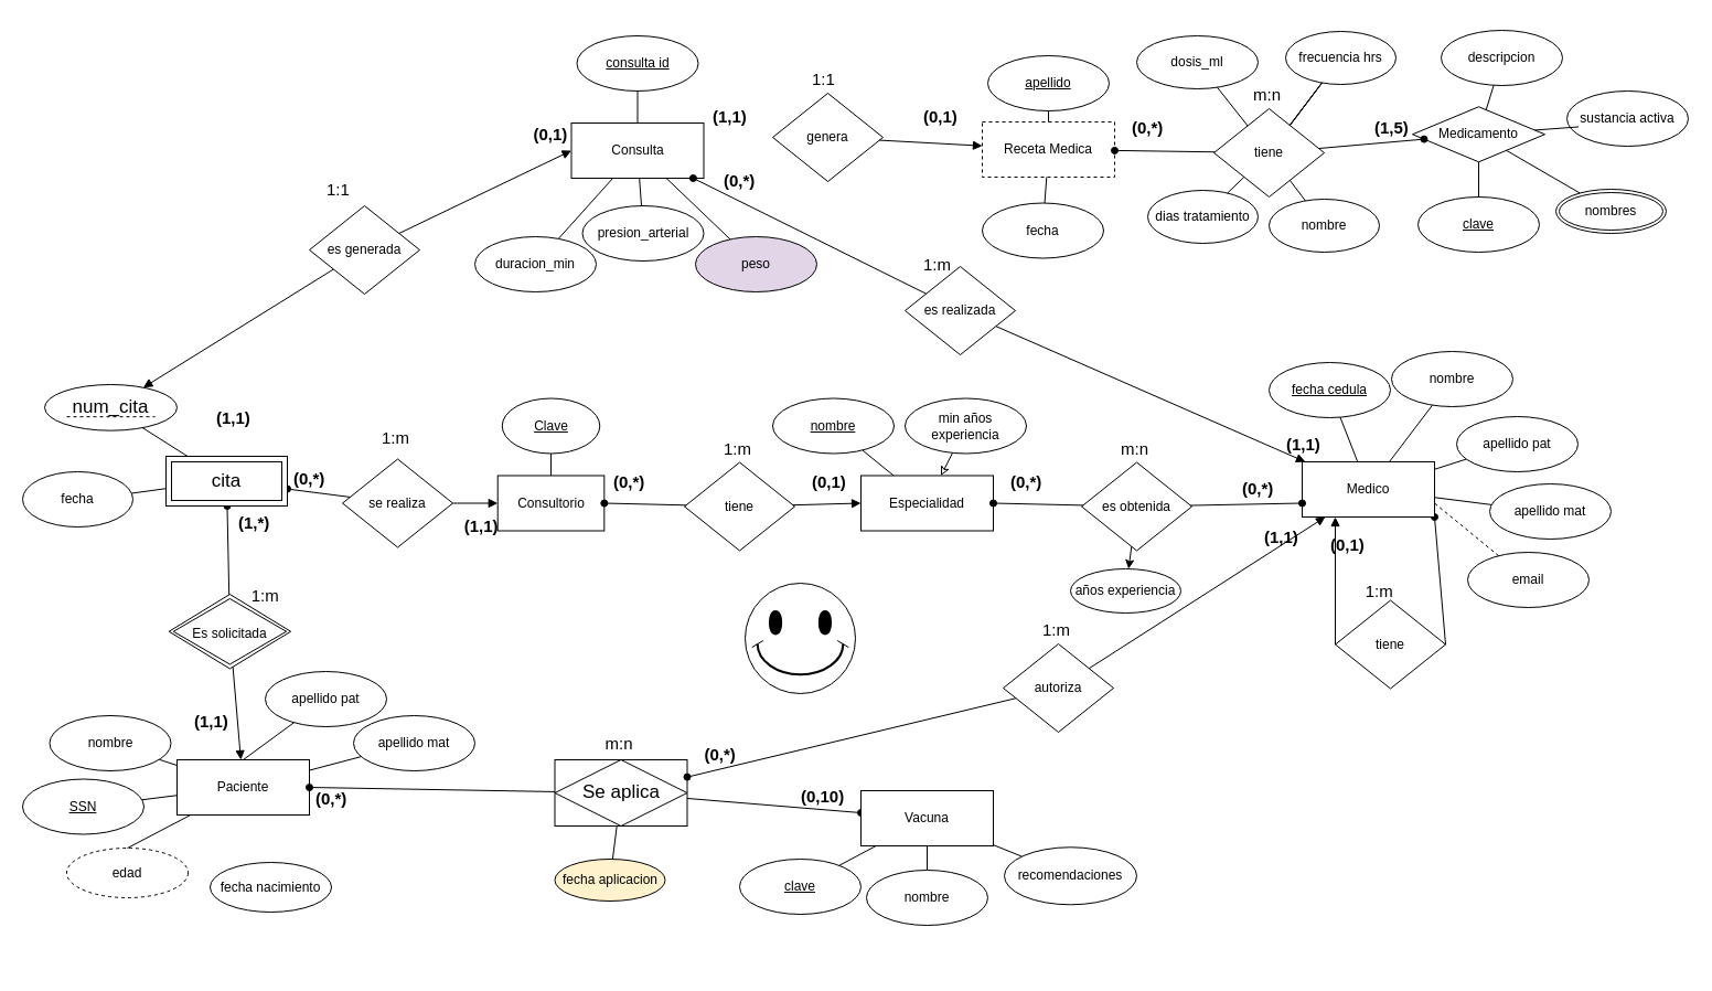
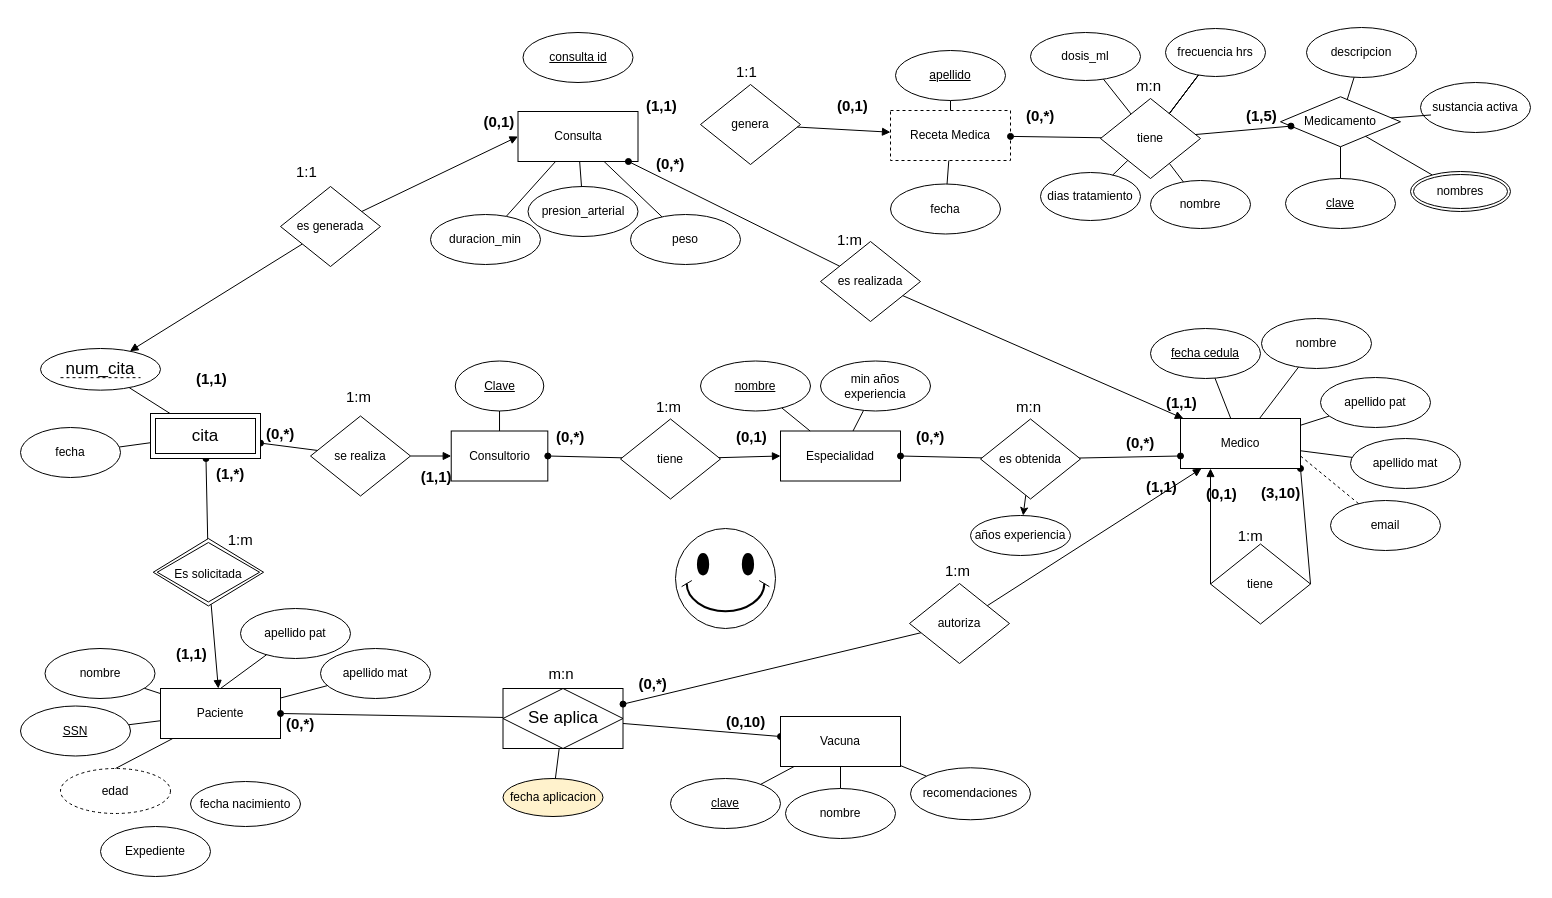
- <mxCell id="112" style="edgeStyle=none;rounded=0;orthogonalLoop=1;jettySize=auto;html=1;startArrow=none;startFill=0;endArrow=none;endFill=0;" parent="1" source="111" target="113" edge="1"><mxGeometry x="591.5" y="252" as="geometry" /></mxCell>
- <mxCell id="125" value="peso" style="ellipse;whiteSpace=wrap;html=1;align=center;fillColor=#e1d5e7;" parent="1" vertex="1"><mxGeometry x="630" y="214" width="110" height="50" as="geometry" /></mxCell>
+ <mxCell id="125" value="peso" style="ellipse;whiteSpace=wrap;html=1;align=center;" parent="1" vertex="1"><mxGeometry x="630" y="214" width="110" height="50" as="geometry" /></mxCell>
- <mxCell id="58" style="edgeStyle=none;rounded=0;orthogonalLoop=1;jettySize=auto;html=1;startArrow=none;startFill=0;endArrow=classic;endFill=0;" parent="54" source="59" target="55" edge="1"><mxGeometry relative="1" as="geometry" /></mxCell>
+ <mxCell id="58" style="edgeStyle=none;rounded=0;orthogonalLoop=1;jettySize=auto;html=1;startArrow=none;startFill=0;endArrow=none;endFill=0;" parent="54" source="59" target="55" edge="1"><mxGeometry relative="1" as="geometry" /></mxCell>
+ <mxCell id="108" value="(3,10)" style="text;strokeColor=none;fillColor=none;spacingLeft=4;spacingRight=4;overflow=hidden;rotatable=0;points=[[0,0.5],[1,0.5]];portConstraint=eastwest;fontSize=15;fontStyle=1" parent="1" vertex="1"><mxGeometry x="1255" y="477" width="51" height="30" as="geometry" /></mxCell>
+ <mxCell id="38" value="Expediente" style="ellipse;whiteSpace=wrap;html=1;align=center;" parent="37" vertex="1"><mxGeometry width="110" height="50" as="geometry" /></mxCell>
